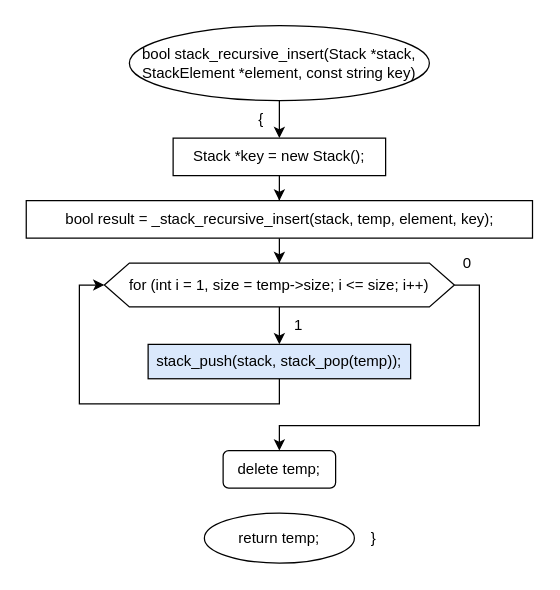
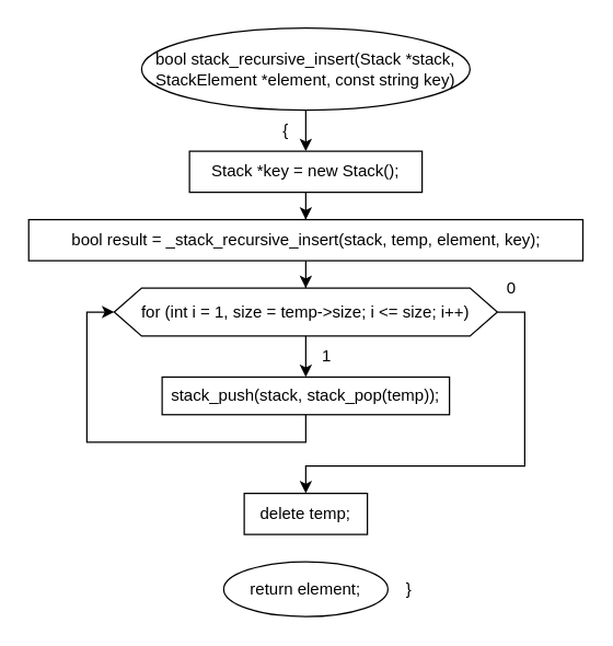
- <mxCell id="13" value="stack_push(stack, stack_pop(temp));" style="whiteSpace=wrap;html=1;fillColor=#dae8fc;" parent="1" vertex="1"><mxGeometry x="118" y="275" width="210" height="27.5" as="geometry" /></mxCell>
+ <mxCell id="13" value="stack_push(stack, stack_pop(temp));" style="whiteSpace=wrap;html=1;" parent="1" vertex="1"><mxGeometry x="118" y="275" width="210" height="27.5" as="geometry" /></mxCell>
- <mxCell id="15" value="delete temp;" style="whiteSpace=wrap;html=1;rounded=1;" parent="1" vertex="1"><mxGeometry x="178" y="360" width="90" height="30" as="geometry" /></mxCell>
+ <mxCell id="15" value="delete temp;" style="whiteSpace=wrap;html=1;" parent="1" vertex="1"><mxGeometry x="178" y="360" width="90" height="30" as="geometry" /></mxCell>
- <mxCell id="16" value="return temp;" style="ellipse;whiteSpace=wrap;html=1;" parent="1" vertex="1"><mxGeometry x="163" y="410" width="120" height="40" as="geometry" /></mxCell>
+ <mxCell id="16" value="return element;" style="ellipse;whiteSpace=wrap;html=1;" parent="1" vertex="1"><mxGeometry x="163" y="410" width="120" height="40" as="geometry" /></mxCell>
